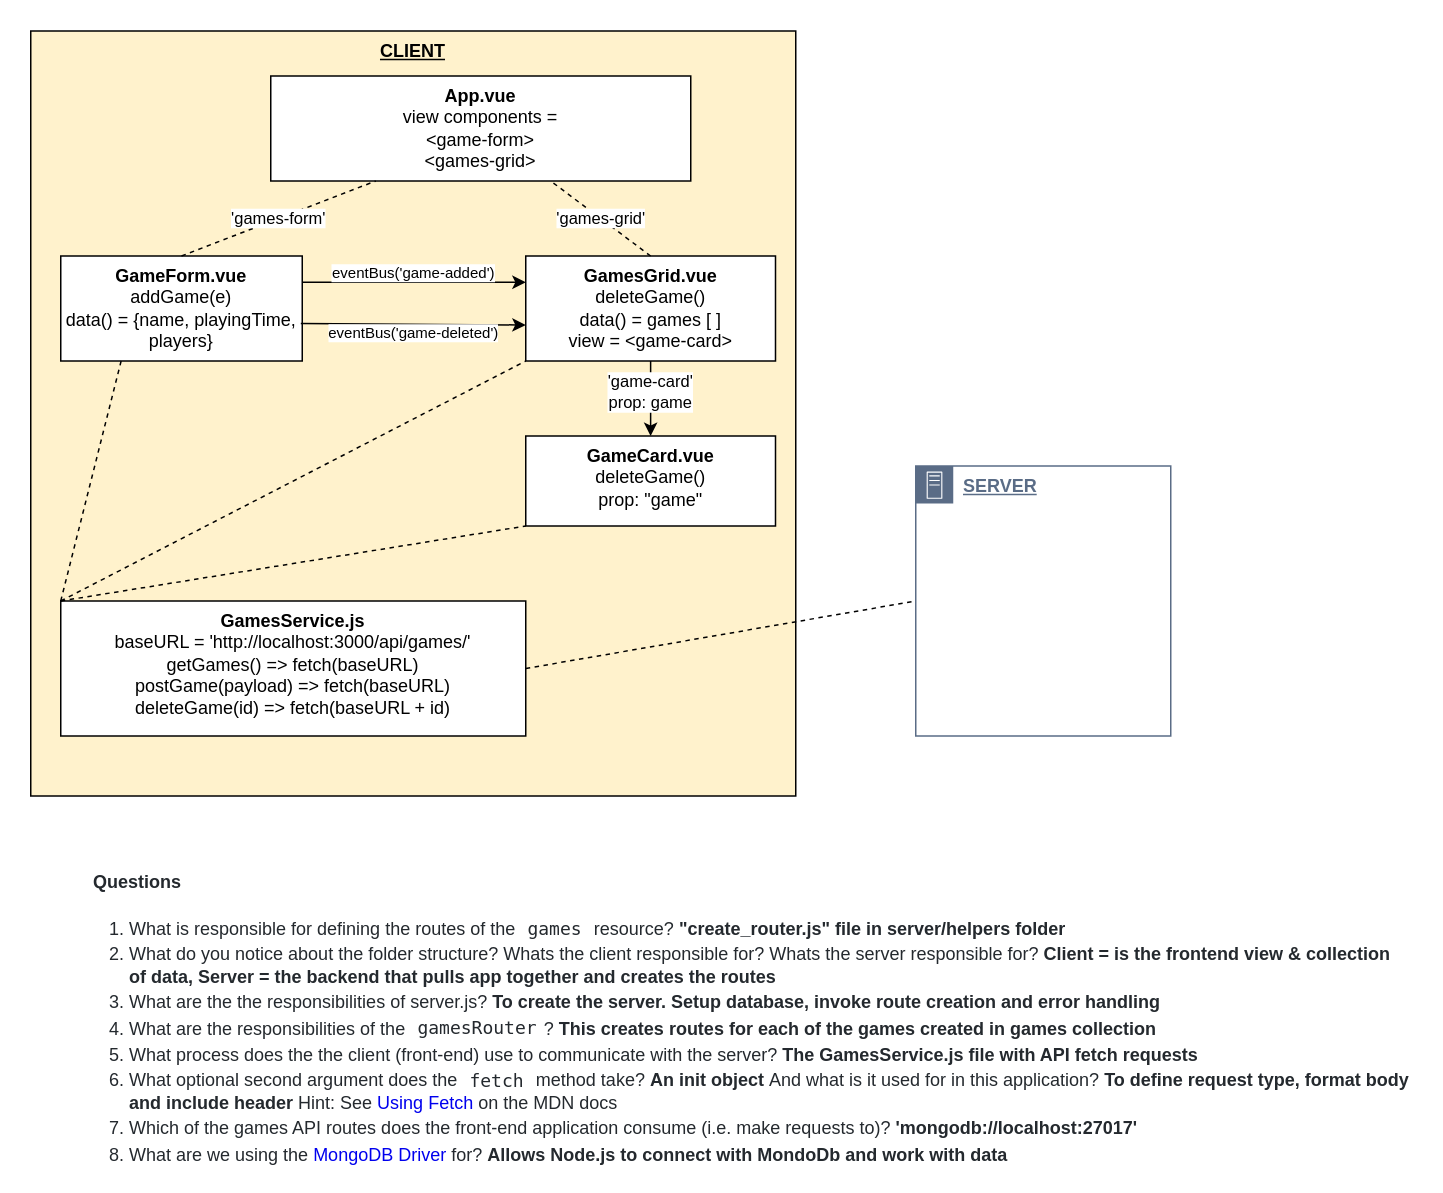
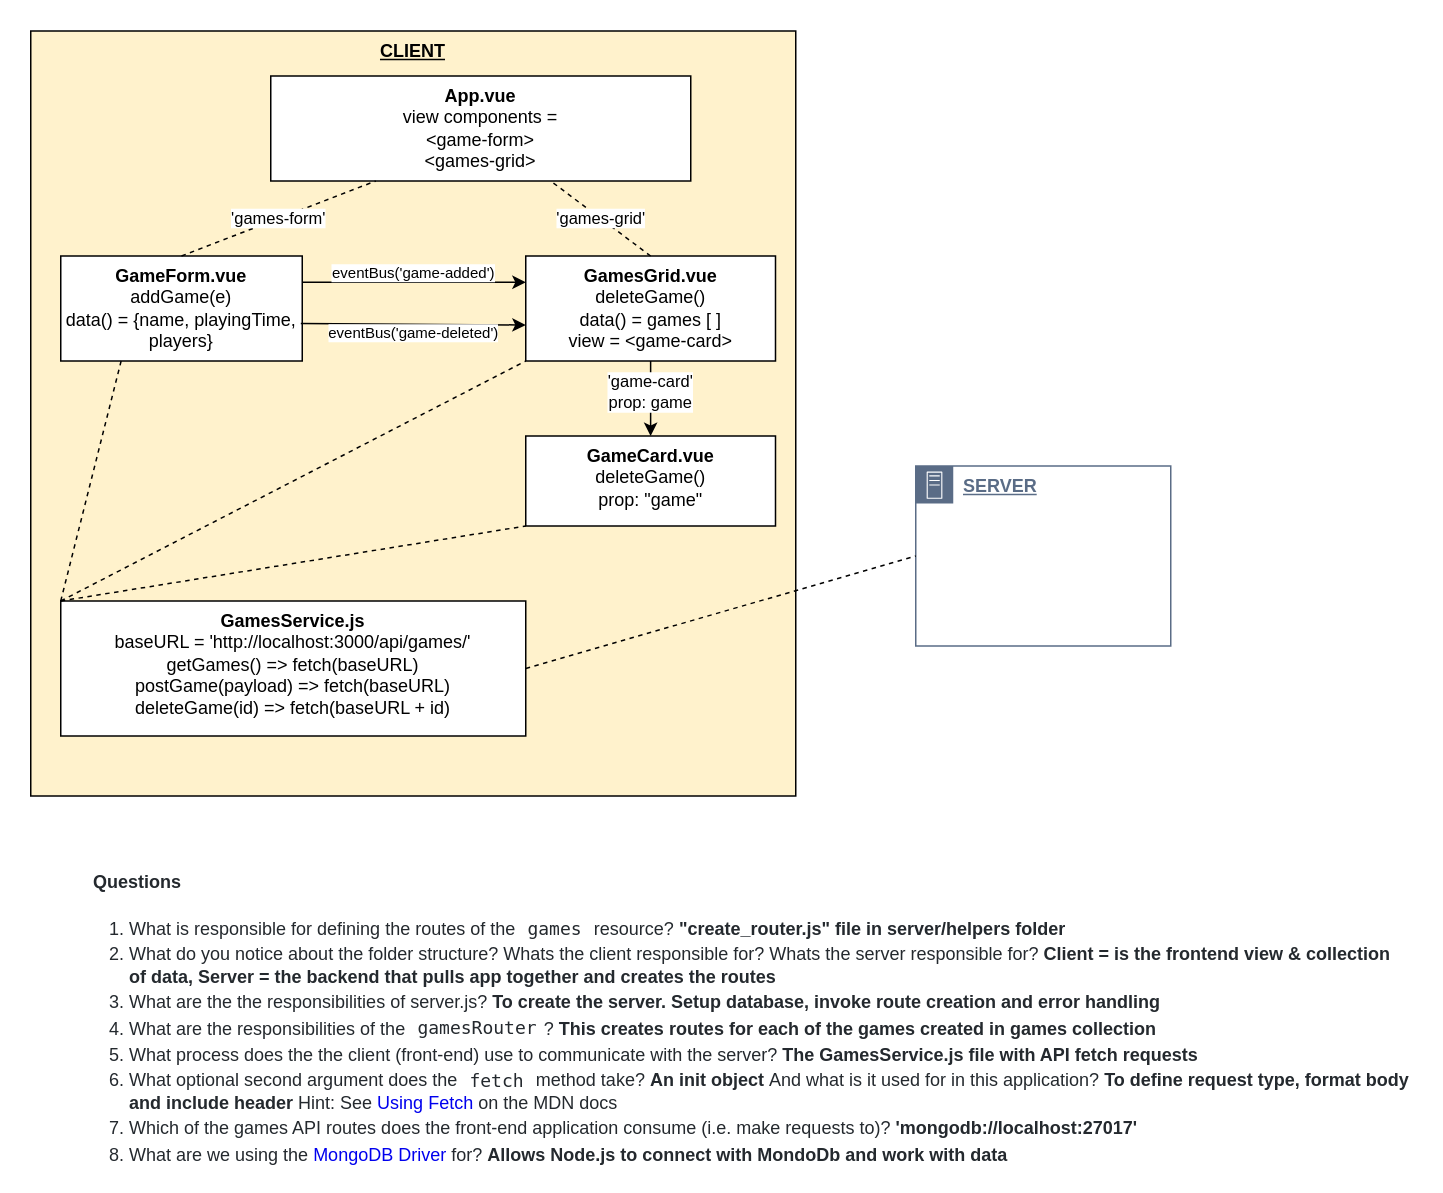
- <mxCell id="3" value="&lt;b&gt;&lt;u&gt;SERVER&lt;/u&gt;&lt;/b&gt;" style="points=[[0,0],[0.25,0],[0.5,0],[0.75,0],[1,0],[1,0.25],[1,0.5],[1,0.75],[1,1],[0.75,1],[0.5,1],[0.25,1],[0,1],[0,0.75],[0,0.5],[0,0.25]];outlineConnect=0;gradientColor=none;html=1;whiteSpace=wrap;fontSize=12;fontStyle=0;shape=mxgraph.aws4.group;grIcon=mxgraph.aws4.group_on_premise;strokeColor=#5A6C86;fillColor=#FFFFFF;verticalAlign=top;align=left;spacingLeft=30;fontColor=#5A6C86;dashed=0;" vertex="1" parent="1"><mxGeometry x="610" y="310" width="170" height="180" as="geometry" /></mxCell>
+ <mxCell id="3" value="&lt;b&gt;&lt;u&gt;SERVER&lt;/u&gt;&lt;/b&gt;" style="points=[[0,0],[0.25,0],[0.5,0],[0.75,0],[1,0],[1,0.25],[1,0.5],[1,0.75],[1,1],[0.75,1],[0.5,1],[0.25,1],[0,1],[0,0.75],[0,0.5],[0,0.25]];outlineConnect=0;gradientColor=none;html=1;whiteSpace=wrap;fontSize=12;fontStyle=0;shape=mxgraph.aws4.group;grIcon=mxgraph.aws4.group_on_premise;strokeColor=#5A6C86;fillColor=#FFFFFF;verticalAlign=top;align=left;spacingLeft=30;fontColor=#5A6C86;dashed=0;" vertex="1" parent="1"><mxGeometry x="610" y="310" width="170" height="120" as="geometry" /></mxCell>
